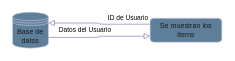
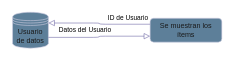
- <mxCell id="3" value="Base de datos" style="shape=datastore;whiteSpace=wrap;html=1;strokeColor=#D0CEE2;fontColor=#1A1A1A;fillColor=#5D7F99;labelBackgroundColor=none;" parent="1" vertex="1"><mxGeometry x="20" y="20" width="60" height="60" as="geometry" /></mxCell>
+ <mxCell id="3" value="Usuario de datos" style="shape=datastore;whiteSpace=wrap;html=1;strokeColor=#D0CEE2;fontColor=#1A1A1A;fillColor=#5D7F99;labelBackgroundColor=none;" parent="1" vertex="1"><mxGeometry x="20" y="20" width="60" height="60" as="geometry" /></mxCell>
